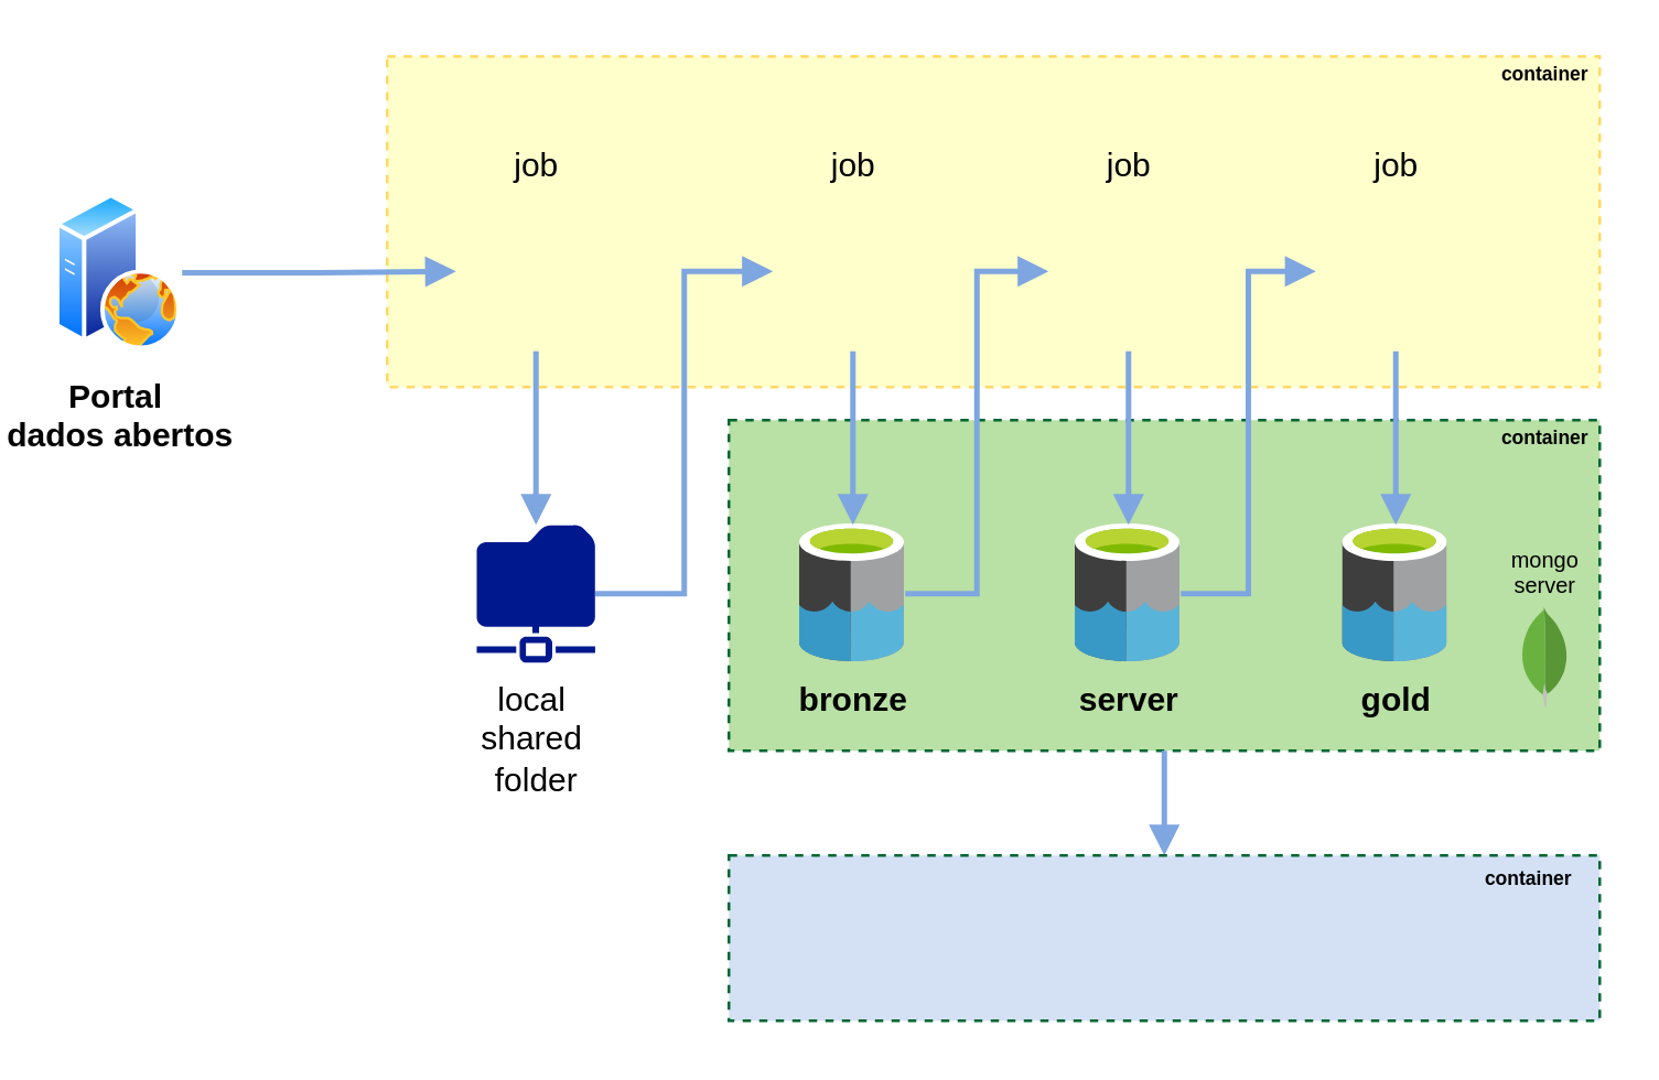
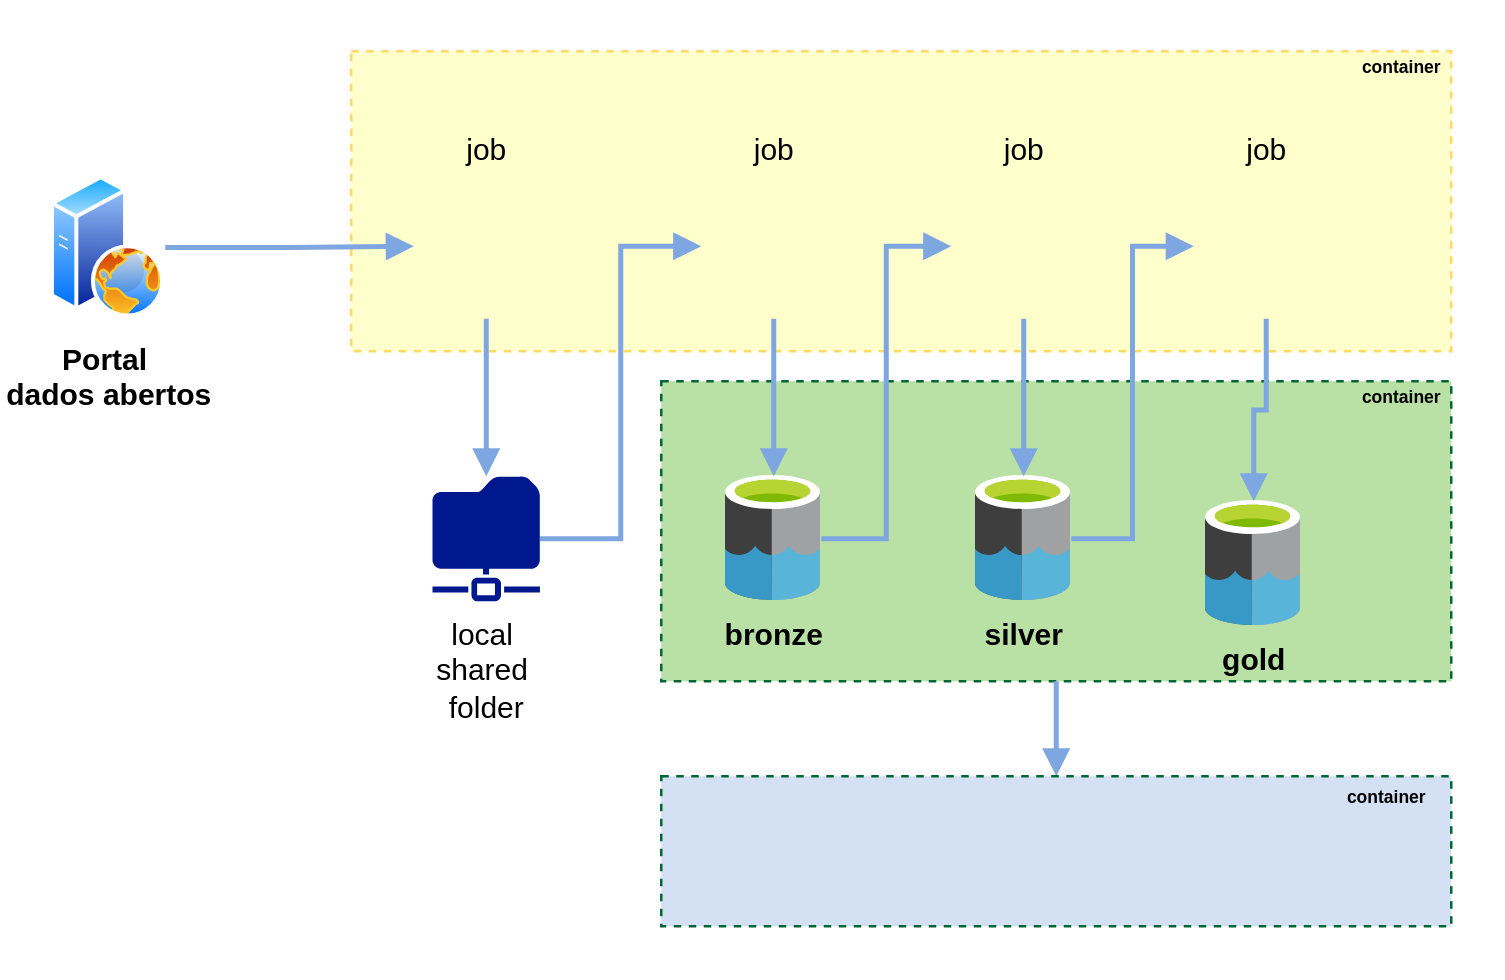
- <mxCell id="8" value="gold" style="image;sketch=0;aspect=fixed;html=1;points=[];align=center;fontSize=12;image=img/lib/mscae/Data_Lake.svg;labelBackgroundColor=none;fontStyle=1" parent="1" vertex="1"><mxGeometry x="487" y="190" width="38" height="50" as="geometry" /></mxCell>
+ <mxCell id="8" value="gold" style="image;sketch=0;aspect=fixed;html=1;points=[];align=center;fontSize=12;image=img/lib/mscae/Data_Lake.svg;labelBackgroundColor=none;fontStyle=1" parent="1" vertex="1"><mxGeometry x="482" y="200" width="38" height="50" as="geometry" /></mxCell>
- <mxCell id="21" value="mongo&lt;div style=&quot;font-size: 8px;&quot;&gt;server&lt;/div&gt;" style="dashed=0;outlineConnect=0;html=1;align=center;labelPosition=center;verticalLabelPosition=top;verticalAlign=bottom;shape=mxgraph.weblogos.mongodb;fontSize=8;" vertex="1" parent="1"><mxGeometry x="551.35" y="219.8" width="17.3" height="36.2" as="geometry" /></mxCell>
- <mxCell id="7" value="server" style="image;sketch=0;aspect=fixed;html=1;points=[];align=center;fontSize=12;image=img/lib/mscae/Data_Lake.svg;labelBackgroundColor=none;fontStyle=1" parent="1" vertex="1"><mxGeometry x="390" y="190" width="38" height="50" as="geometry" /></mxCell>
+ <mxCell id="7" value="silver" style="image;sketch=0;aspect=fixed;html=1;points=[];align=center;fontSize=12;image=img/lib/mscae/Data_Lake.svg;labelBackgroundColor=none;fontStyle=1" parent="1" vertex="1"><mxGeometry x="390" y="190" width="38" height="50" as="geometry" /></mxCell>
